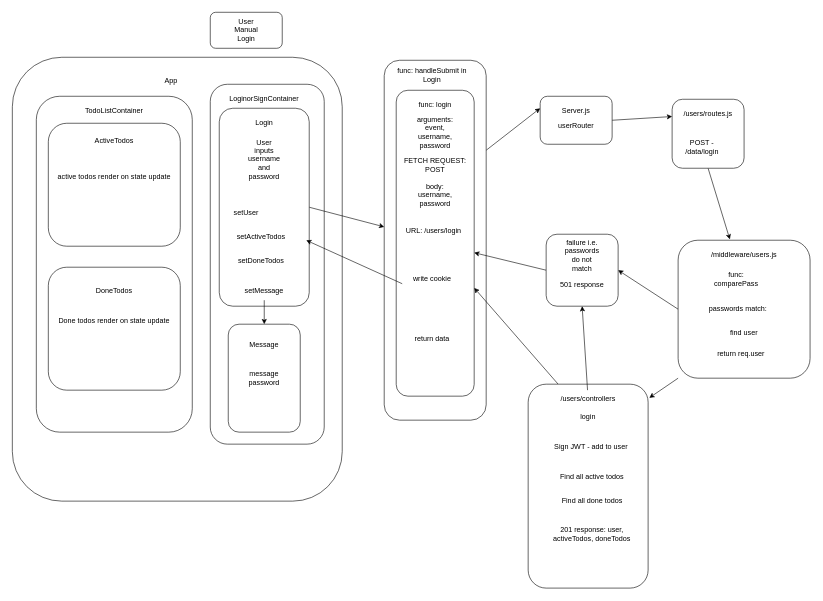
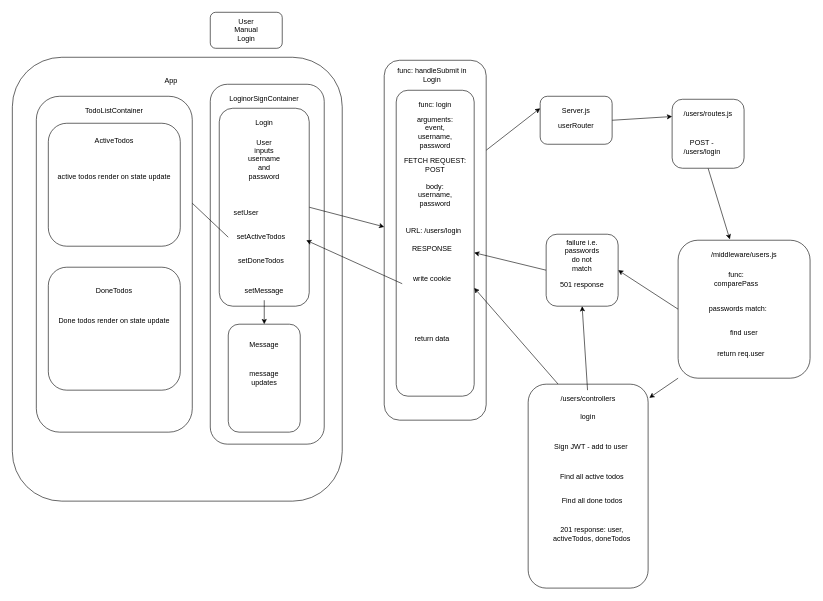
- <mxCell id="27" value="POST - /data/login" style="text;html=1;strokeColor=none;fillColor=none;align=center;verticalAlign=middle;whiteSpace=wrap;rounded=0;" vertex="1" parent="1"><mxGeometry x="1140" y="230" width="60" height="30" as="geometry" /></mxCell>
+ <mxCell id="27" value="POST - /users/login" style="text;html=1;strokeColor=none;fillColor=none;align=center;verticalAlign=middle;whiteSpace=wrap;rounded=0;" vertex="1" parent="1"><mxGeometry x="1140" y="230" width="60" height="30" as="geometry" /></mxCell>
+ <mxCell id="54" style="edgeStyle=none;html=1;exitX=0;exitY=0.5;exitDx=0;exitDy=0;entryX=1;entryY=1;entryDx=0;entryDy=0;" edge="1" parent="1" source="55" target="67"><mxGeometry relative="1" as="geometry" /></mxCell>
+ <mxCell id="48" value="RESPONSE" style="text;html=1;strokeColor=none;fillColor=none;align=center;verticalAlign=middle;whiteSpace=wrap;rounded=0;" vertex="1" parent="1"><mxGeometry x="690" y="400" width="60" height="30" as="geometry" /></mxCell>
- <mxCell id="61" value="message password" style="text;html=1;strokeColor=none;fillColor=none;align=center;verticalAlign=middle;whiteSpace=wrap;rounded=0;" vertex="1" parent="1"><mxGeometry x="410" y="610" width="60" height="40" as="geometry" /></mxCell>
+ <mxCell id="61" value="message updates" style="text;html=1;strokeColor=none;fillColor=none;align=center;verticalAlign=middle;whiteSpace=wrap;rounded=0;" vertex="1" parent="1"><mxGeometry x="410" y="610" width="60" height="40" as="geometry" /></mxCell>
